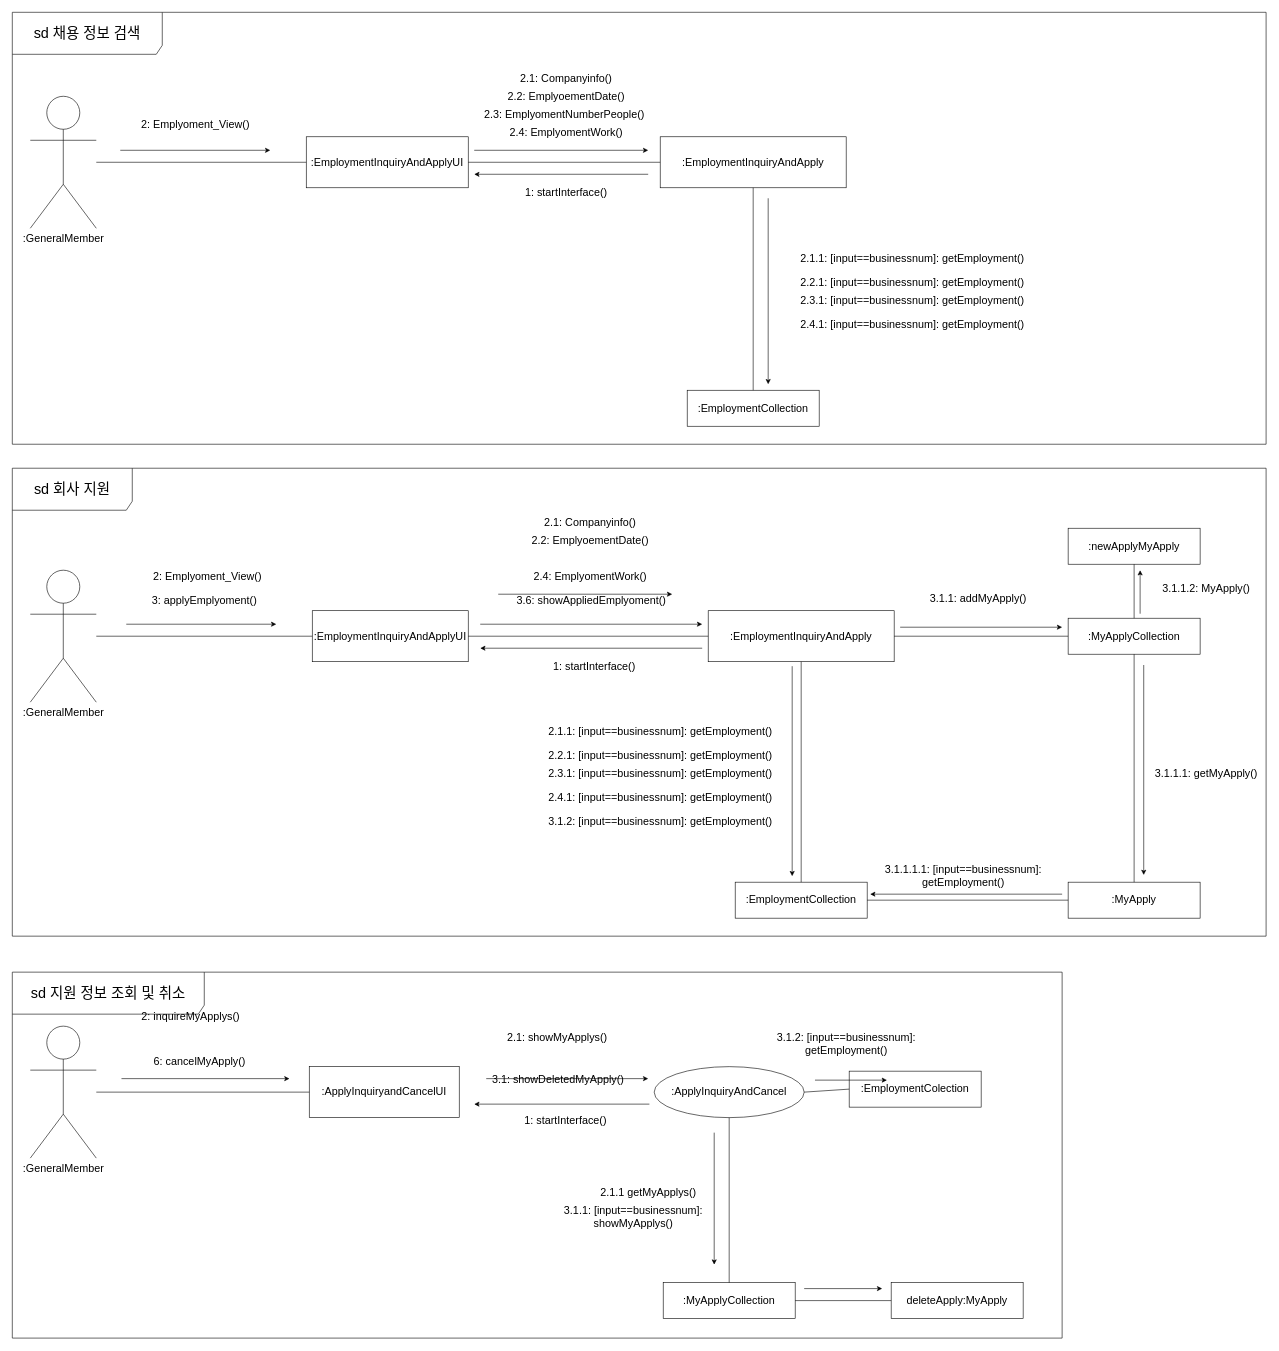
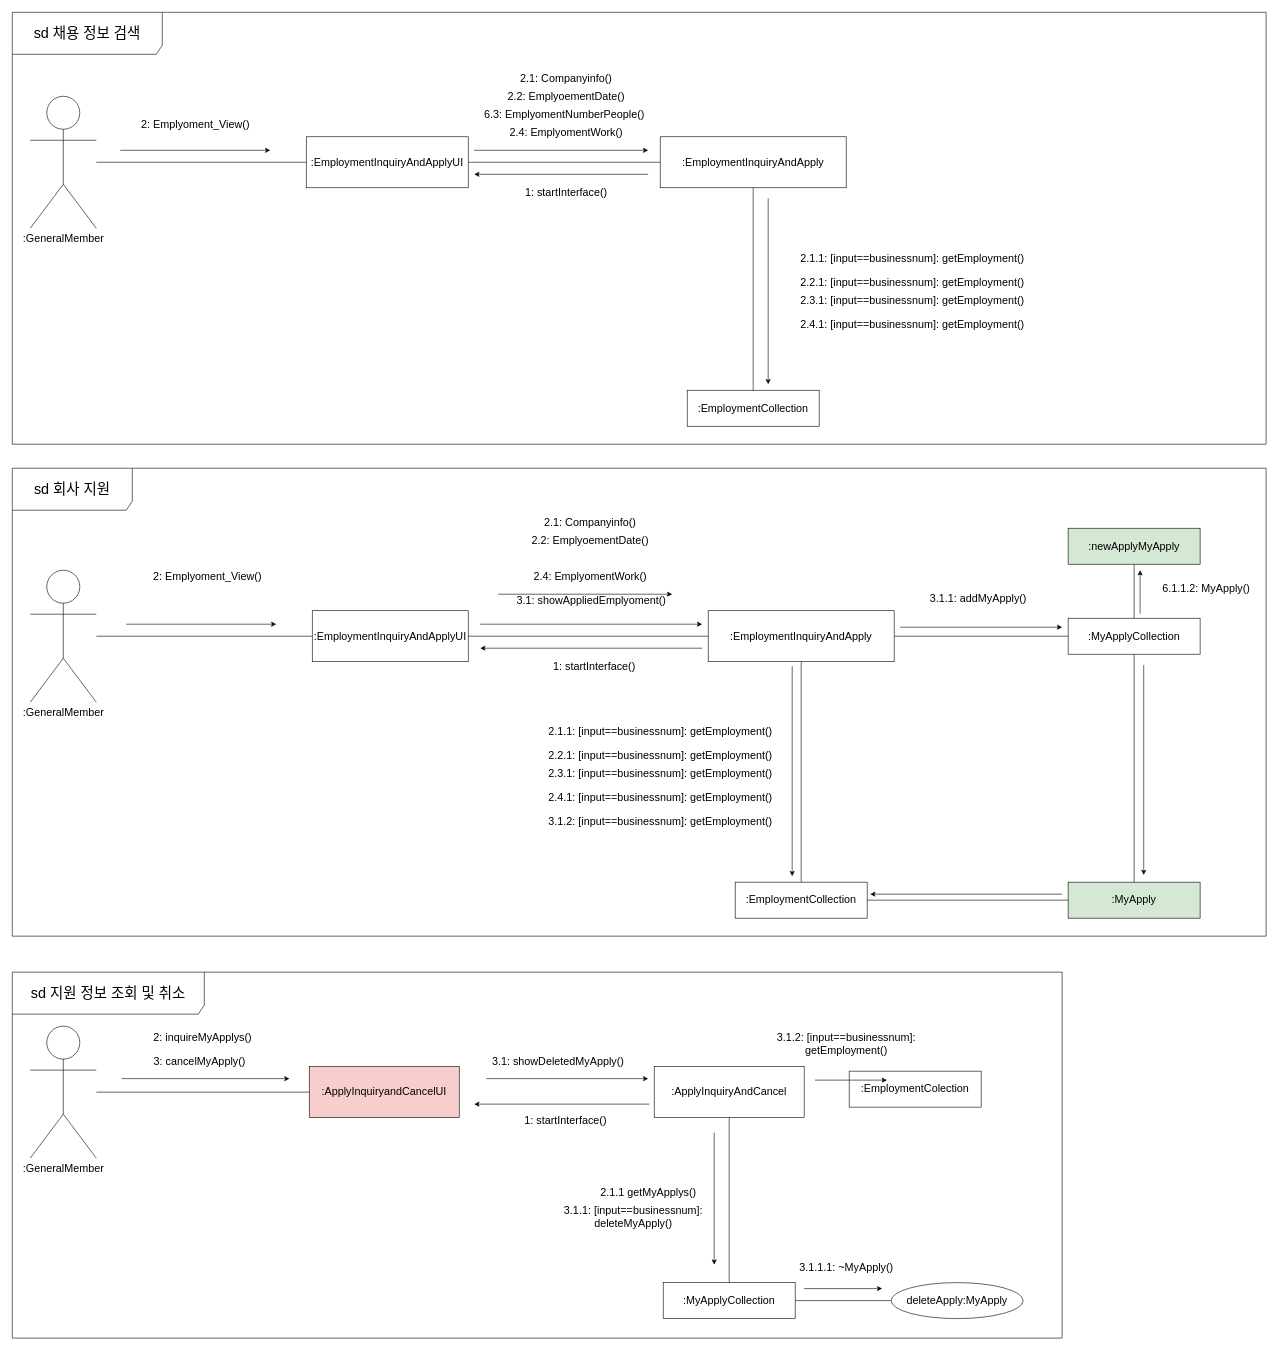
- <mxCell id="90" value="&lt;font style=&quot;font-size: 18px;&quot;&gt;2.3: EmplyomentNumberPeople()&lt;/font&gt;" style="text;html=1;align=center;verticalAlign=middle;resizable=0;points=[];autosize=1;strokeColor=none;fillColor=none;" vertex="1" parent="1"><mxGeometry x="795" y="170" width="290" height="40" as="geometry" /></mxCell>
+ <mxCell id="90" value="&lt;font style=&quot;font-size: 18px;&quot;&gt;6.3: EmplyomentNumberPeople()&lt;/font&gt;" style="text;html=1;align=center;verticalAlign=middle;resizable=0;points=[];autosize=1;strokeColor=none;fillColor=none;" vertex="1" parent="1"><mxGeometry x="795" y="170" width="290" height="40" as="geometry" /></mxCell>
- <mxCell id="58" value="&lt;font style=&quot;font-size: 18px;&quot;&gt;:newApplyMyApply&lt;/font&gt;" style="rounded=0;whiteSpace=wrap;html=1;" parent="26" vertex="1"><mxGeometry x="1760" y="100" width="220" height="60" as="geometry" /></mxCell>
+ <mxCell id="58" value="&lt;font style=&quot;font-size: 18px;&quot;&gt;:newApplyMyApply&lt;/font&gt;" style="rounded=0;whiteSpace=wrap;html=1;fillColor=#d5e8d4;" parent="26" vertex="1"><mxGeometry x="1760" y="100" width="220" height="60" as="geometry" /></mxCell>
- <mxCell id="59" value="&lt;font style=&quot;font-size: 18px;&quot;&gt;3.1.1.2: MyApply()&lt;/font&gt;" style="text;html=1;align=center;verticalAlign=middle;resizable=0;points=[];autosize=1;strokeColor=none;fillColor=none;" parent="26" vertex="1"><mxGeometry x="1905" y="180" width="170" height="40" as="geometry" /></mxCell>
+ <mxCell id="59" value="&lt;font style=&quot;font-size: 18px;&quot;&gt;6.1.1.2: MyApply()&lt;/font&gt;" style="text;html=1;align=center;verticalAlign=middle;resizable=0;points=[];autosize=1;strokeColor=none;fillColor=none;" parent="26" vertex="1"><mxGeometry x="1905" y="180" width="170" height="40" as="geometry" /></mxCell>
- <mxCell id="49" value="&lt;font style=&quot;font-size: 18px;&quot;&gt;3: applyEmplyoment()&lt;/font&gt;" style="text;html=1;align=center;verticalAlign=middle;resizable=0;points=[];autosize=1;strokeColor=none;fillColor=none;" parent="47" vertex="1"><mxGeometry x="20" y="40" width="200" height="40" as="geometry" /></mxCell>
- <mxCell id="46" value="&lt;font style=&quot;font-size: 18px;&quot;&gt;3.6: showAppliedEmplyoment()&lt;/font&gt;" style="text;html=1;align=center;verticalAlign=middle;resizable=0;points=[];autosize=1;strokeColor=none;fillColor=none;" parent="45" vertex="1"><mxGeometry x="10" y="40" width="270" height="40" as="geometry" /></mxCell>
+ <mxCell id="46" value="&lt;font style=&quot;font-size: 18px;&quot;&gt;3.1: showAppliedEmplyoment()&lt;/font&gt;" style="text;html=1;align=center;verticalAlign=middle;resizable=0;points=[];autosize=1;strokeColor=none;fillColor=none;" parent="45" vertex="1"><mxGeometry x="10" y="40" width="270" height="40" as="geometry" /></mxCell>
- <mxCell id="54" value="&lt;font style=&quot;font-size: 18px;&quot;&gt;3.1.1.1: getMyApply()&lt;/font&gt;" style="text;html=1;align=center;verticalAlign=middle;resizable=0;points=[];autosize=1;strokeColor=none;fillColor=none;" parent="26" vertex="1"><mxGeometry x="1895" y="490" width="190" height="40" as="geometry" /></mxCell>
- <mxCell id="55" value="&lt;font style=&quot;font-size: 18px;&quot;&gt;3.1.1.1.1: [input==businessnum]:&lt;br&gt;getEmployment()&lt;/font&gt;" style="text;html=1;align=center;verticalAlign=middle;resizable=0;points=[];autosize=1;strokeColor=none;fillColor=none;" parent="26" vertex="1"><mxGeometry x="1445" y="650" width="280" height="60" as="geometry" /></mxCell>
- <mxCell id="50" value="&lt;font style=&quot;font-size: 18px;&quot;&gt;:MyApply&lt;/font&gt;" style="rounded=0;whiteSpace=wrap;html=1;" parent="26" vertex="1"><mxGeometry x="1760" y="690" width="220" height="60" as="geometry" /></mxCell>
+ <mxCell id="50" value="&lt;font style=&quot;font-size: 18px;&quot;&gt;:MyApply&lt;/font&gt;" style="rounded=0;whiteSpace=wrap;html=1;fillColor=#d5e8d4;" parent="26" vertex="1"><mxGeometry x="1760" y="690" width="220" height="60" as="geometry" /></mxCell>
- <mxCell id="67" value="&lt;font style=&quot;font-size: 18px;&quot;&gt;2: inquireMyApplys()&lt;/font&gt;" style="text;html=1;align=center;verticalAlign=middle;resizable=0;points=[];autosize=1;strokeColor=none;fillColor=none;" parent="61" vertex="1"><mxGeometry x="202" y="55" width="190" height="40" as="geometry" /></mxCell>
+ <mxCell id="67" value="&lt;font style=&quot;font-size: 18px;&quot;&gt;2: inquireMyApplys()&lt;/font&gt;" style="text;html=1;align=center;verticalAlign=middle;resizable=0;points=[];autosize=1;strokeColor=none;fillColor=none;" parent="61" vertex="1"><mxGeometry x="222" y="90" width="190" height="40" as="geometry" /></mxCell>
- <mxCell id="69" value="&lt;font style=&quot;font-size: 18px;&quot;&gt;2.1: showMyApplys()&lt;/font&gt;" style="text;html=1;align=center;verticalAlign=middle;resizable=0;points=[];autosize=1;strokeColor=none;fillColor=none;" parent="61" vertex="1"><mxGeometry x="813" y="90" width="190" height="40" as="geometry" /></mxCell>
- <mxCell id="74" value="&lt;font style=&quot;font-size: 18px;&quot;&gt;6: cancelMyApply()&lt;/font&gt;" style="text;html=1;align=center;verticalAlign=middle;resizable=0;points=[];autosize=1;strokeColor=none;fillColor=none;" parent="61" vertex="1"><mxGeometry x="222" y="130" width="180" height="40" as="geometry" /></mxCell>
+ <mxCell id="74" value="&lt;font style=&quot;font-size: 18px;&quot;&gt;3: cancelMyApply()&lt;/font&gt;" style="text;html=1;align=center;verticalAlign=middle;resizable=0;points=[];autosize=1;strokeColor=none;fillColor=none;" parent="61" vertex="1"><mxGeometry x="222" y="130" width="180" height="40" as="geometry" /></mxCell>
- <mxCell id="75" value="&lt;font style=&quot;font-size: 18px;&quot;&gt;&amp;nbsp; &amp;nbsp; &amp;nbsp;3.1: showDeletedMyApply()&lt;/font&gt;" style="text;html=1;align=center;verticalAlign=middle;resizable=0;points=[];autosize=1;strokeColor=none;fillColor=none;" parent="61" vertex="1"><mxGeometry x="762" y="160" width="270" height="40" as="geometry" /></mxCell>
+ <mxCell id="75" value="&lt;font style=&quot;font-size: 18px;&quot;&gt;&amp;nbsp; &amp;nbsp; &amp;nbsp;3.1: showDeletedMyApply()&lt;/font&gt;" style="text;html=1;align=center;verticalAlign=middle;resizable=0;points=[];autosize=1;strokeColor=none;fillColor=none;" parent="61" vertex="1"><mxGeometry x="762" y="130" width="270" height="40" as="geometry" /></mxCell>
- <mxCell id="86" value="" style="endArrow=none;html=1;rounded=0;entryX=0;entryY=0.5;entryDx=0;entryDy=0;exitX=1;exitY=0.5;exitDx=0;exitDy=0;" parent="61" source="64" target="85" edge="1"><mxGeometry width="50" height="50" relative="1" as="geometry"><mxPoint x="1260" as="sourcePoint" /><mxPoint x="1310" y="-50" as="targetPoint" /></mxGeometry></mxCell>
- <mxCell id="63" value="&lt;font style=&quot;font-size: 18px;&quot;&gt;:ApplyInquiryandCancelUI&lt;/font&gt;" style="rounded=0;whiteSpace=wrap;html=1;" parent="61" vertex="1"><mxGeometry x="495" y="157.5" width="250" height="85" as="geometry" /></mxCell>
+ <mxCell id="63" value="&lt;font style=&quot;font-size: 18px;&quot;&gt;:ApplyInquiryandCancelUI&lt;/font&gt;" style="rounded=0;whiteSpace=wrap;html=1;fillColor=#f8cecc;" parent="61" vertex="1"><mxGeometry x="495" y="157.5" width="250" height="85" as="geometry" /></mxCell>
- <mxCell id="64" value="&lt;font style=&quot;font-size: 18px;&quot;&gt;:ApplyInquiryAndCancel&lt;/font&gt;" style="ellipse;whiteSpace=wrap;html=1;" parent="61" vertex="1"><mxGeometry x="1070" y="157.5" width="250" height="85" as="geometry" /></mxCell>
+ <mxCell id="64" value="&lt;font style=&quot;font-size: 18px;&quot;&gt;:ApplyInquiryAndCancel&lt;/font&gt;" style="rounded=0;whiteSpace=wrap;html=1;" parent="61" vertex="1"><mxGeometry x="1070" y="157.5" width="250" height="85" as="geometry" /></mxCell>
- <mxCell id="77" value="&lt;font style=&quot;font-size: 18px;&quot;&gt;3.1.1: [input==businessnum]:&lt;br&gt;showMyApplys()&lt;/font&gt;" style="text;html=1;align=center;verticalAlign=middle;resizable=0;points=[];autosize=1;strokeColor=none;fillColor=none;" parent="61" vertex="1"><mxGeometry x="910" y="378" width="250" height="60" as="geometry" /></mxCell>
+ <mxCell id="77" value="&lt;font style=&quot;font-size: 18px;&quot;&gt;3.1.1: [input==businessnum]:&lt;br&gt;deleteMyApply()&lt;/font&gt;" style="text;html=1;align=center;verticalAlign=middle;resizable=0;points=[];autosize=1;strokeColor=none;fillColor=none;" parent="61" vertex="1"><mxGeometry x="910" y="378" width="250" height="60" as="geometry" /></mxCell>
+ <mxCell id="79" value="&lt;font style=&quot;font-size: 18px;&quot;&gt;3.1.1.1: ~MyApply()&lt;/font&gt;" style="text;html=1;align=center;verticalAlign=middle;resizable=0;points=[];autosize=1;strokeColor=none;fillColor=none;" parent="61" vertex="1"><mxGeometry x="1300" y="472.5" width="180" height="40" as="geometry" /></mxCell>
- <mxCell id="78" value="&lt;font style=&quot;font-size: 18px;&quot;&gt;deleteApply:MyApply&lt;/font&gt;" style="rounded=0;whiteSpace=wrap;html=1;" parent="61" vertex="1"><mxGeometry x="1465" y="517.5" width="220" height="60" as="geometry" /></mxCell>
+ <mxCell id="78" value="&lt;font style=&quot;font-size: 18px;&quot;&gt;deleteApply:MyApply&lt;/font&gt;" style="ellipse;whiteSpace=wrap;html=1;" parent="61" vertex="1"><mxGeometry x="1465" y="517.5" width="220" height="60" as="geometry" /></mxCell>
